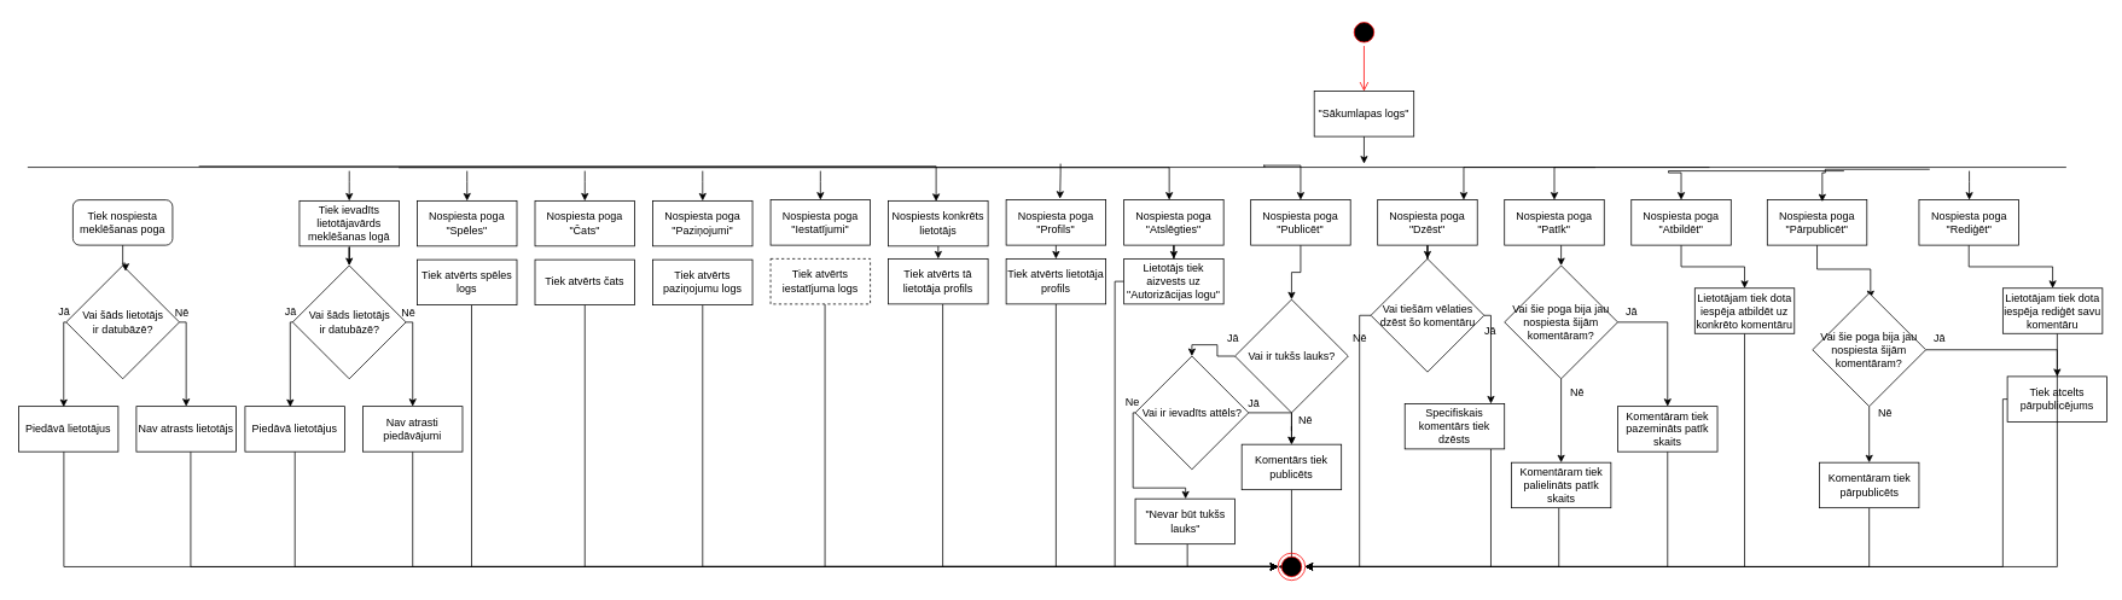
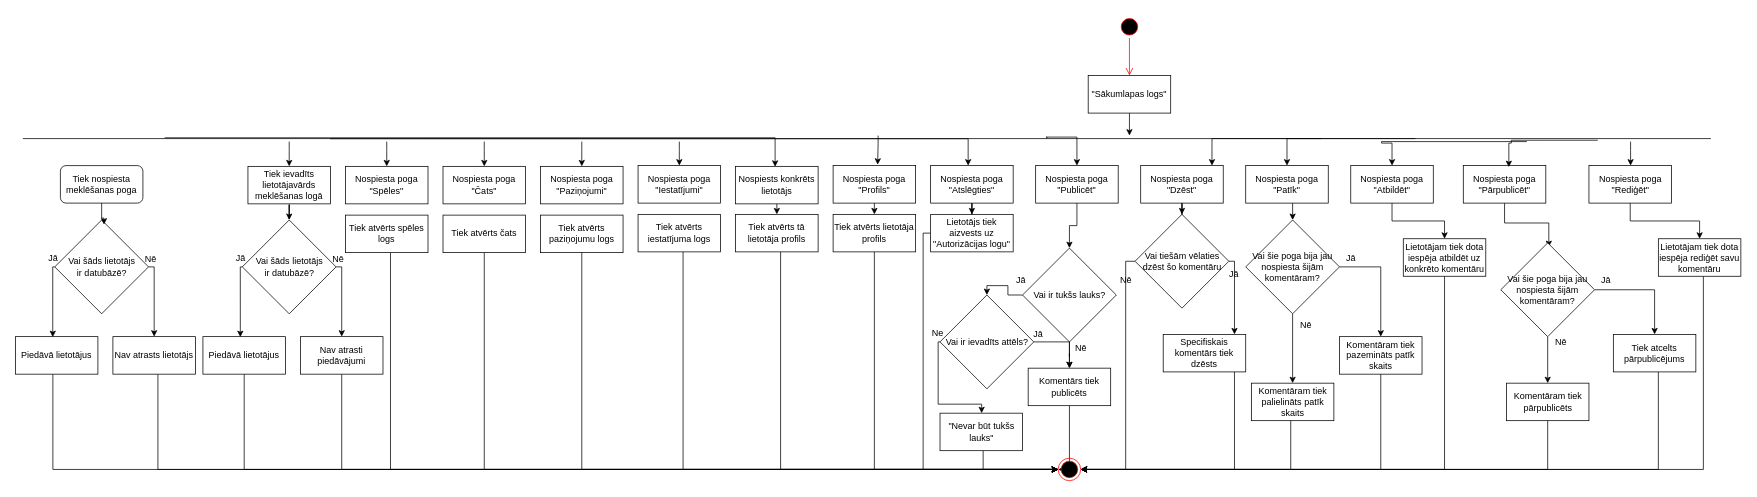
- <mxCell id="91" value="Tiek atvērts iestatījuma logs" style="html=1;whiteSpace=wrap;dashed=1;" vertex="1" parent="1"><mxGeometry x="850" y="285" width="110" height="50" as="geometry" /></mxCell>
+ <mxCell id="91" value="Tiek atvērts iestatījuma logs" style="html=1;whiteSpace=wrap;" vertex="1" parent="1"><mxGeometry x="850" y="285" width="110" height="50" as="geometry" /></mxCell>
- <mxCell id="77" value="&lt;div style=&quot;&quot;&gt;Tiek atcelts pārpublicējums&lt;/div&gt;" style="html=1;whiteSpace=wrap;align=center;" parent="1" vertex="1"><mxGeometry x="2215" y="415" width="110" height="50" as="geometry" /></mxCell>
+ <mxCell id="77" value="&lt;div style=&quot;&quot;&gt;Tiek atcelts pārpublicējums&lt;/div&gt;" style="html=1;whiteSpace=wrap;align=center;" parent="1" vertex="1"><mxGeometry x="2150" y="445" width="110" height="50" as="geometry" /></mxCell>
